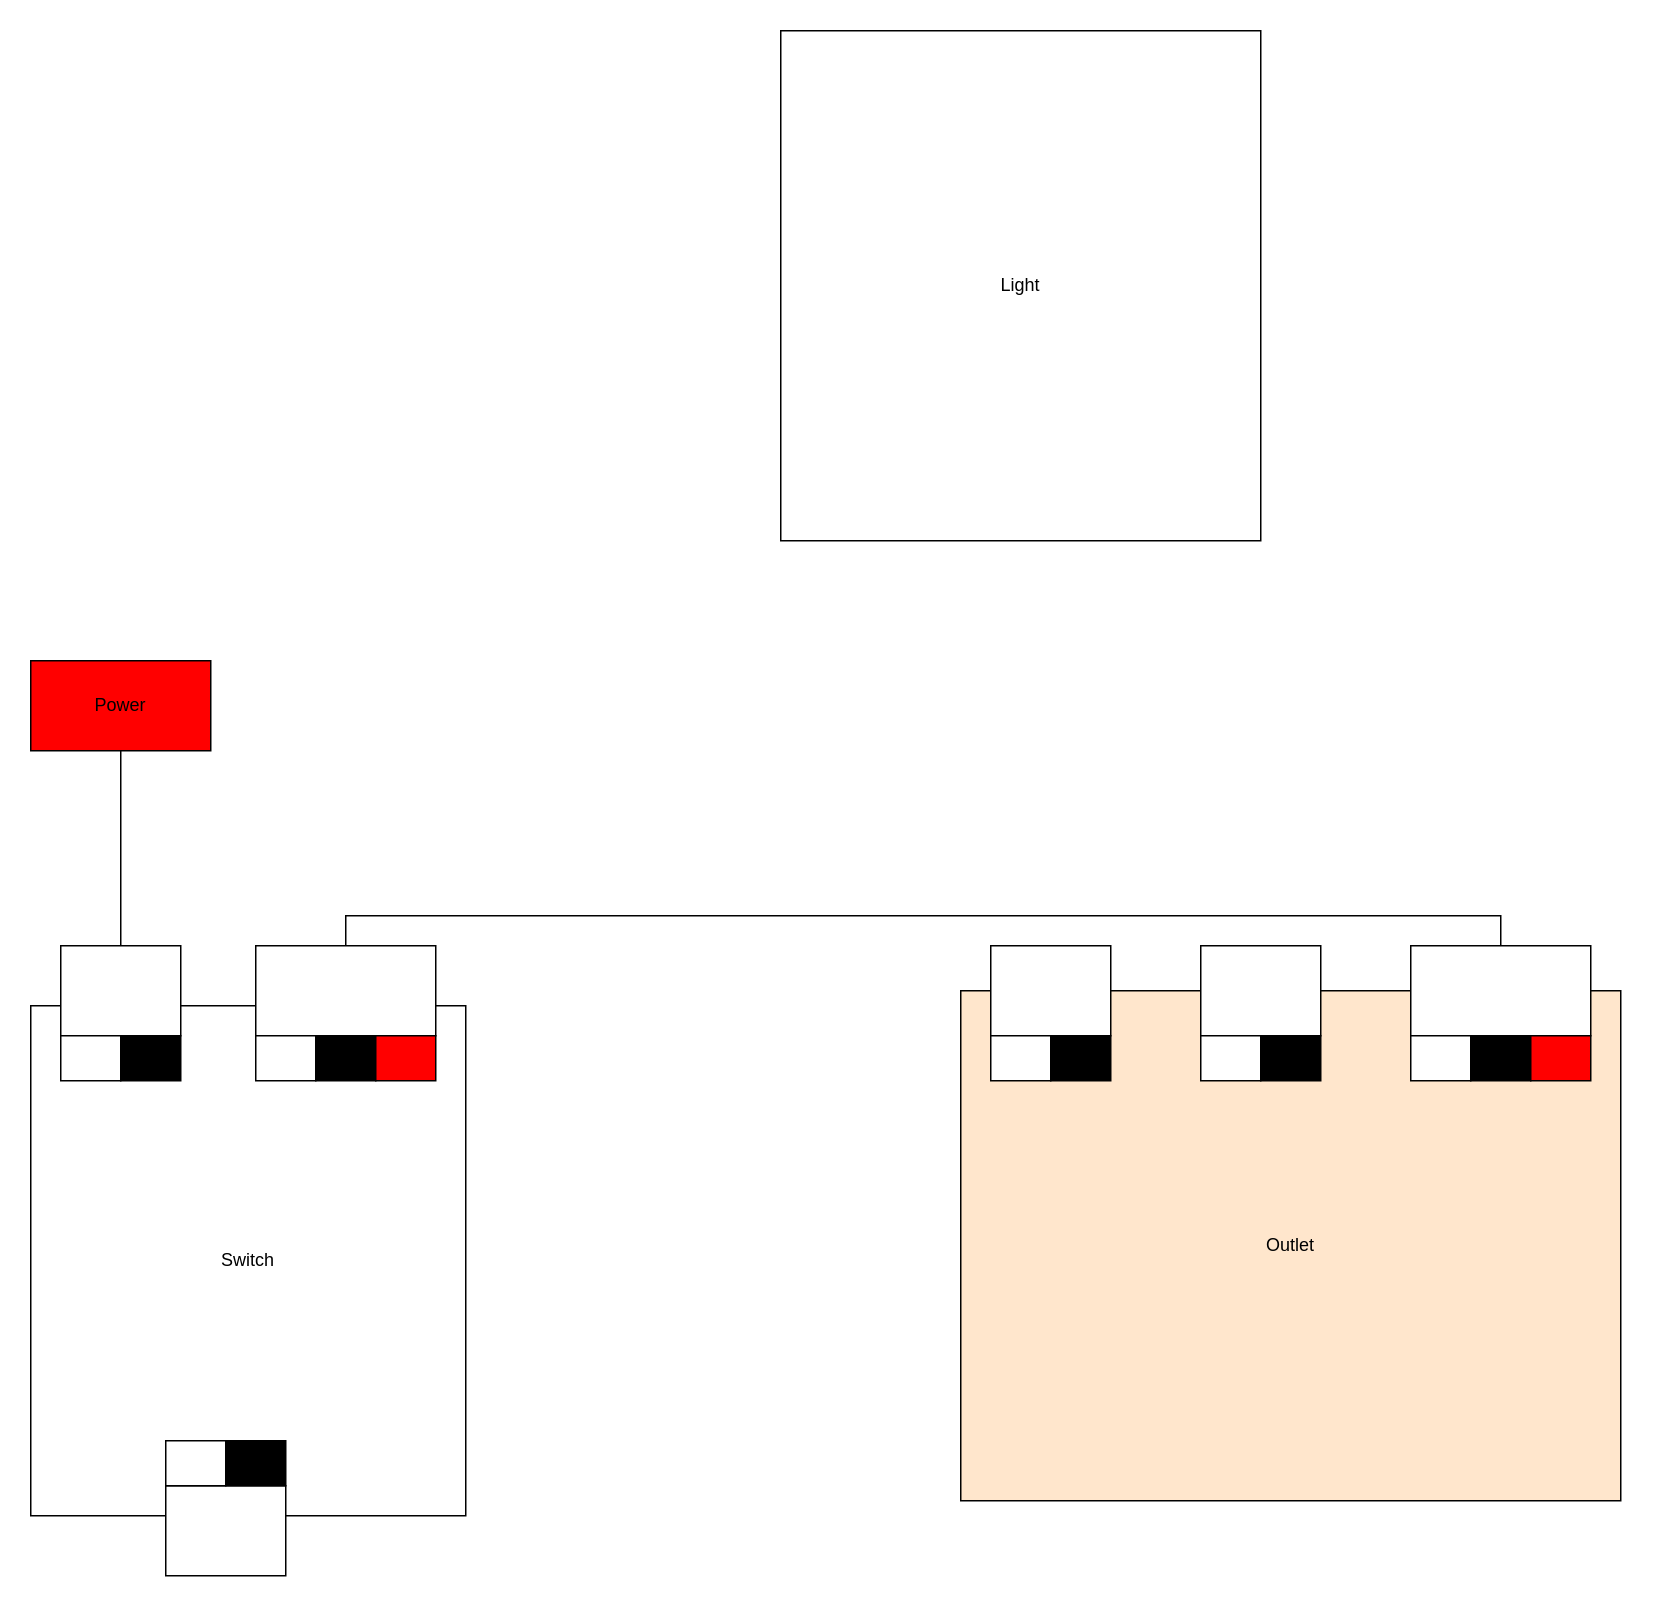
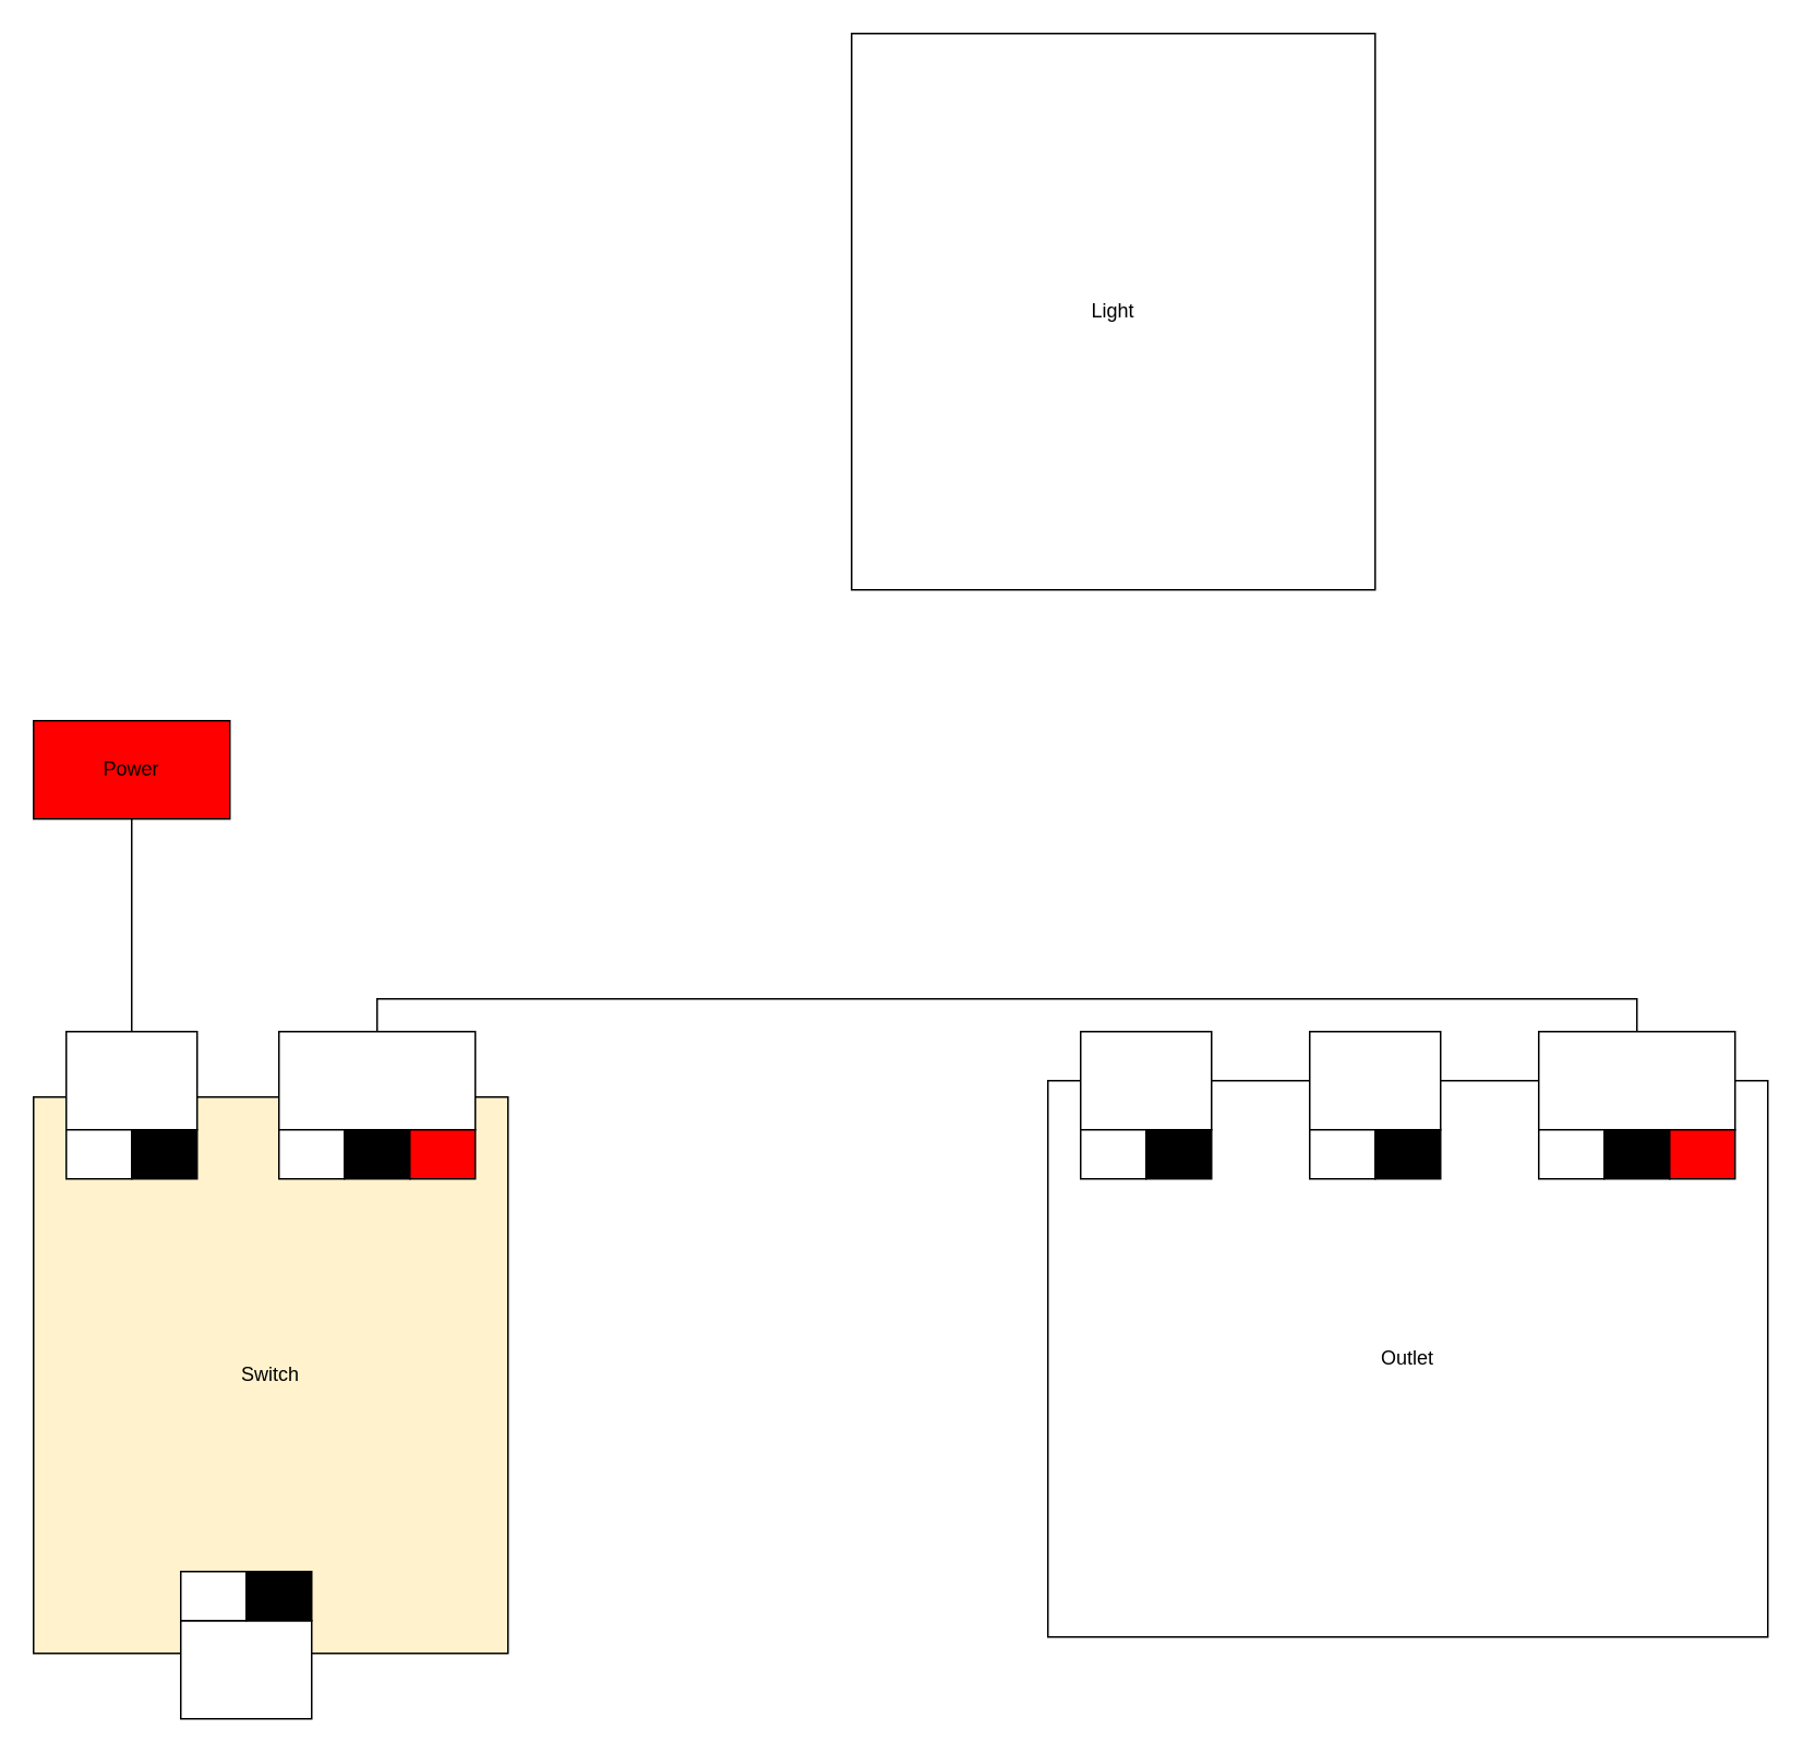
- <mxCell id="3" value="Outlet" style="rounded=0;whiteSpace=wrap;html=1;fillColor=#ffe6cc;" vertex="1" parent="1"><mxGeometry x="640" y="660" width="440" height="340" as="geometry" /></mxCell>
+ <mxCell id="3" value="Outlet" style="rounded=0;whiteSpace=wrap;html=1;" vertex="1" parent="1"><mxGeometry x="640" y="660" width="440" height="340" as="geometry" /></mxCell>
- <mxCell id="2" value="Switch" style="rounded=0;whiteSpace=wrap;html=1;" vertex="1" parent="1"><mxGeometry x="20" y="670" width="290" height="340" as="geometry" /></mxCell>
+ <mxCell id="2" value="Switch" style="rounded=0;whiteSpace=wrap;html=1;fillColor=#fff2cc;" vertex="1" parent="1"><mxGeometry x="20" y="670" width="290" height="340" as="geometry" /></mxCell>
